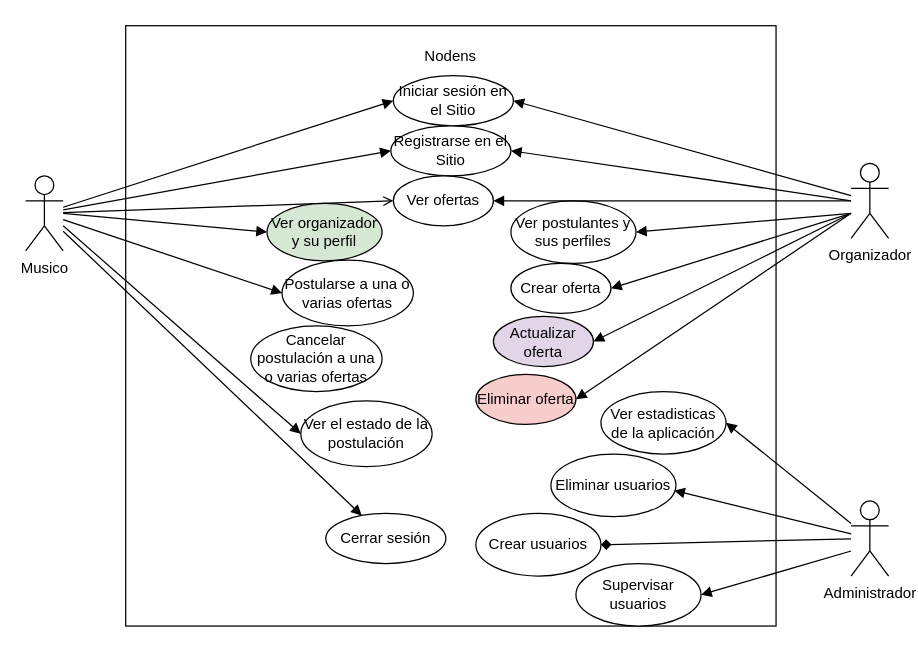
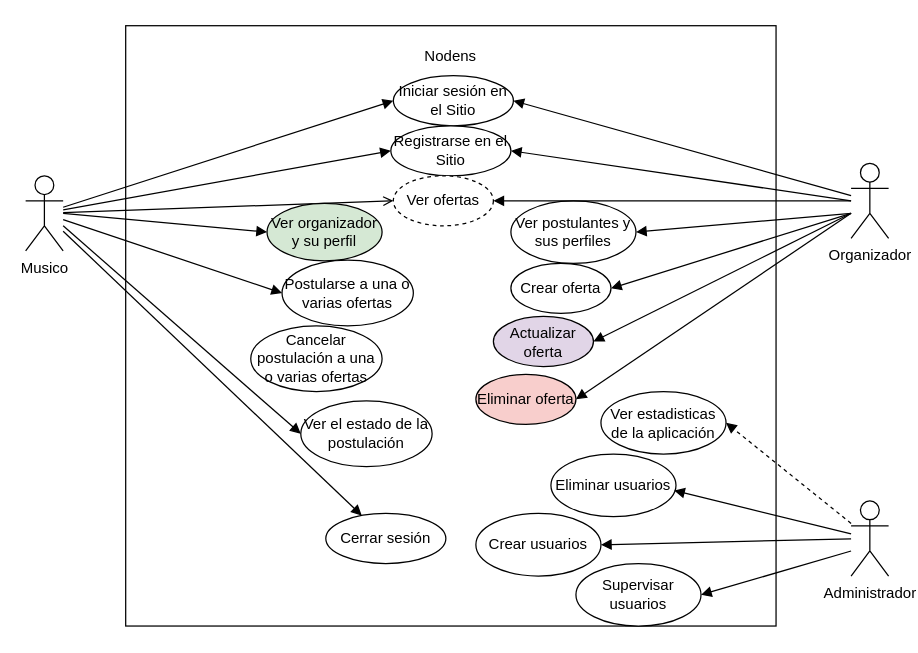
- <mxCell id="23" value="Ver ofertas" style="ellipse;whiteSpace=wrap;html=1;" vertex="1" parent="1"><mxGeometry x="314" y="140" width="80" height="40" as="geometry" /></mxCell>
+ <mxCell id="23" value="Ver ofertas" style="ellipse;whiteSpace=wrap;html=1;dashed=1;" vertex="1" parent="1"><mxGeometry x="314" y="140" width="80" height="40" as="geometry" /></mxCell>
- <mxCell id="37" value="" style="html=1;verticalAlign=bottom;endArrow=block;rounded=0;entryX=1;entryY=0.5;entryDx=0;entryDy=0;" edge="1" parent="1" source="6" target="33"><mxGeometry width="80" relative="1" as="geometry"><mxPoint x="690" y="180.75" as="sourcePoint" /><mxPoint x="361.941" y="415.858" as="targetPoint" /></mxGeometry></mxCell>
+ <mxCell id="37" value="" style="html=1;verticalAlign=bottom;endArrow=block;rounded=0;entryX=1;entryY=0.5;entryDx=0;entryDy=0;dashed=1;" edge="1" parent="1" source="6" target="33"><mxGeometry width="80" relative="1" as="geometry"><mxPoint x="690" y="180.75" as="sourcePoint" /><mxPoint x="361.941" y="415.858" as="targetPoint" /></mxGeometry></mxCell>
- <mxCell id="39" value="" style="html=1;verticalAlign=bottom;endArrow=diamond;rounded=0;entryX=1;entryY=0.5;entryDx=0;entryDy=0;" edge="1" parent="1" source="6" target="35"><mxGeometry width="80" relative="1" as="geometry"><mxPoint x="690" y="436.324" as="sourcePoint" /><mxPoint x="548.5" y="401.65" as="targetPoint" /></mxGeometry></mxCell>
+ <mxCell id="39" value="" style="html=1;verticalAlign=bottom;endArrow=block;rounded=0;entryX=1;entryY=0.5;entryDx=0;entryDy=0;" edge="1" parent="1" source="6" target="35"><mxGeometry width="80" relative="1" as="geometry"><mxPoint x="690" y="436.324" as="sourcePoint" /><mxPoint x="548.5" y="401.65" as="targetPoint" /></mxGeometry></mxCell>
